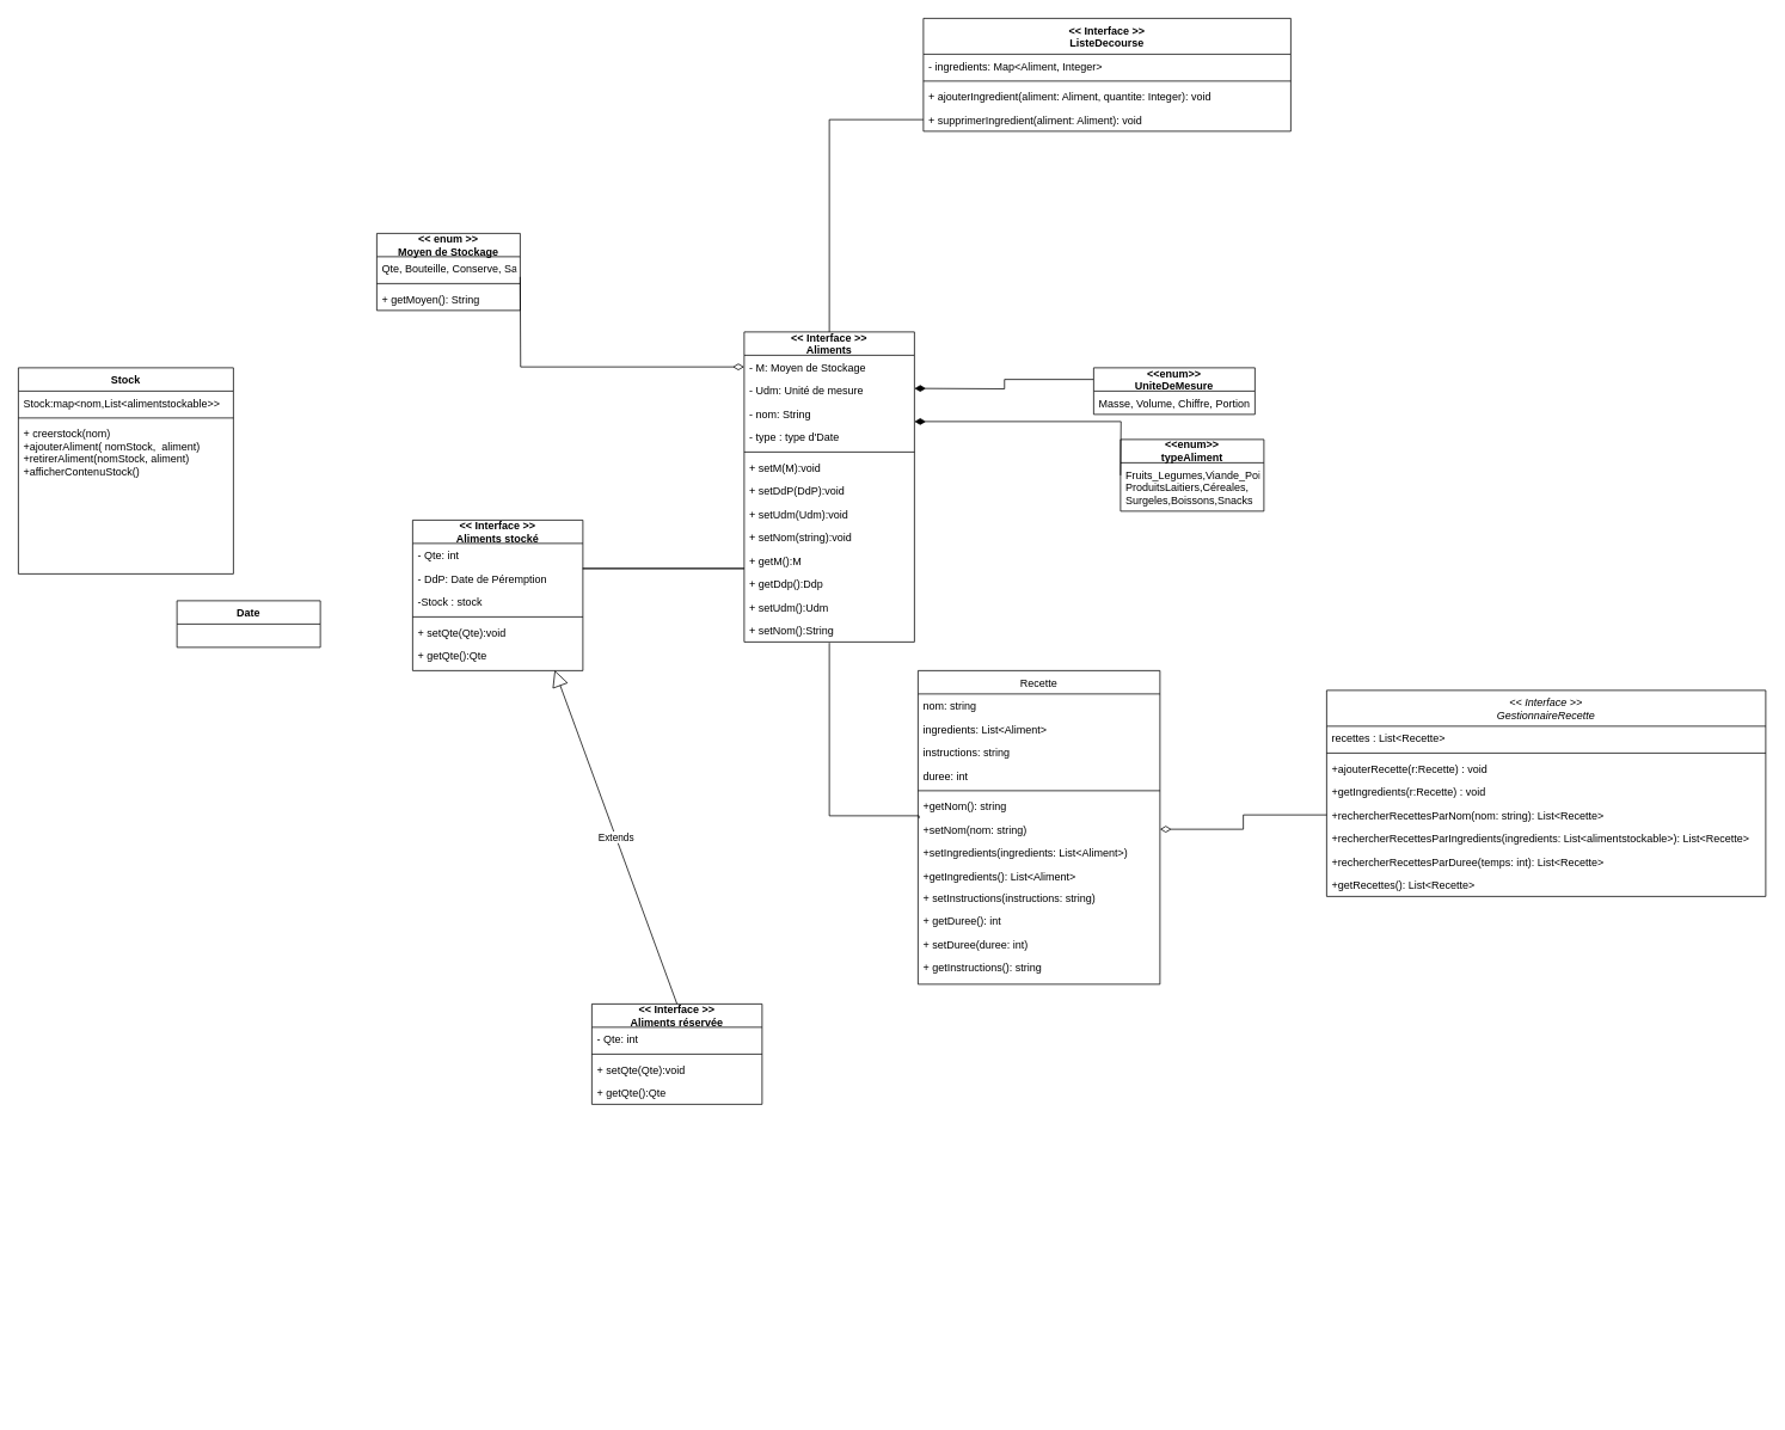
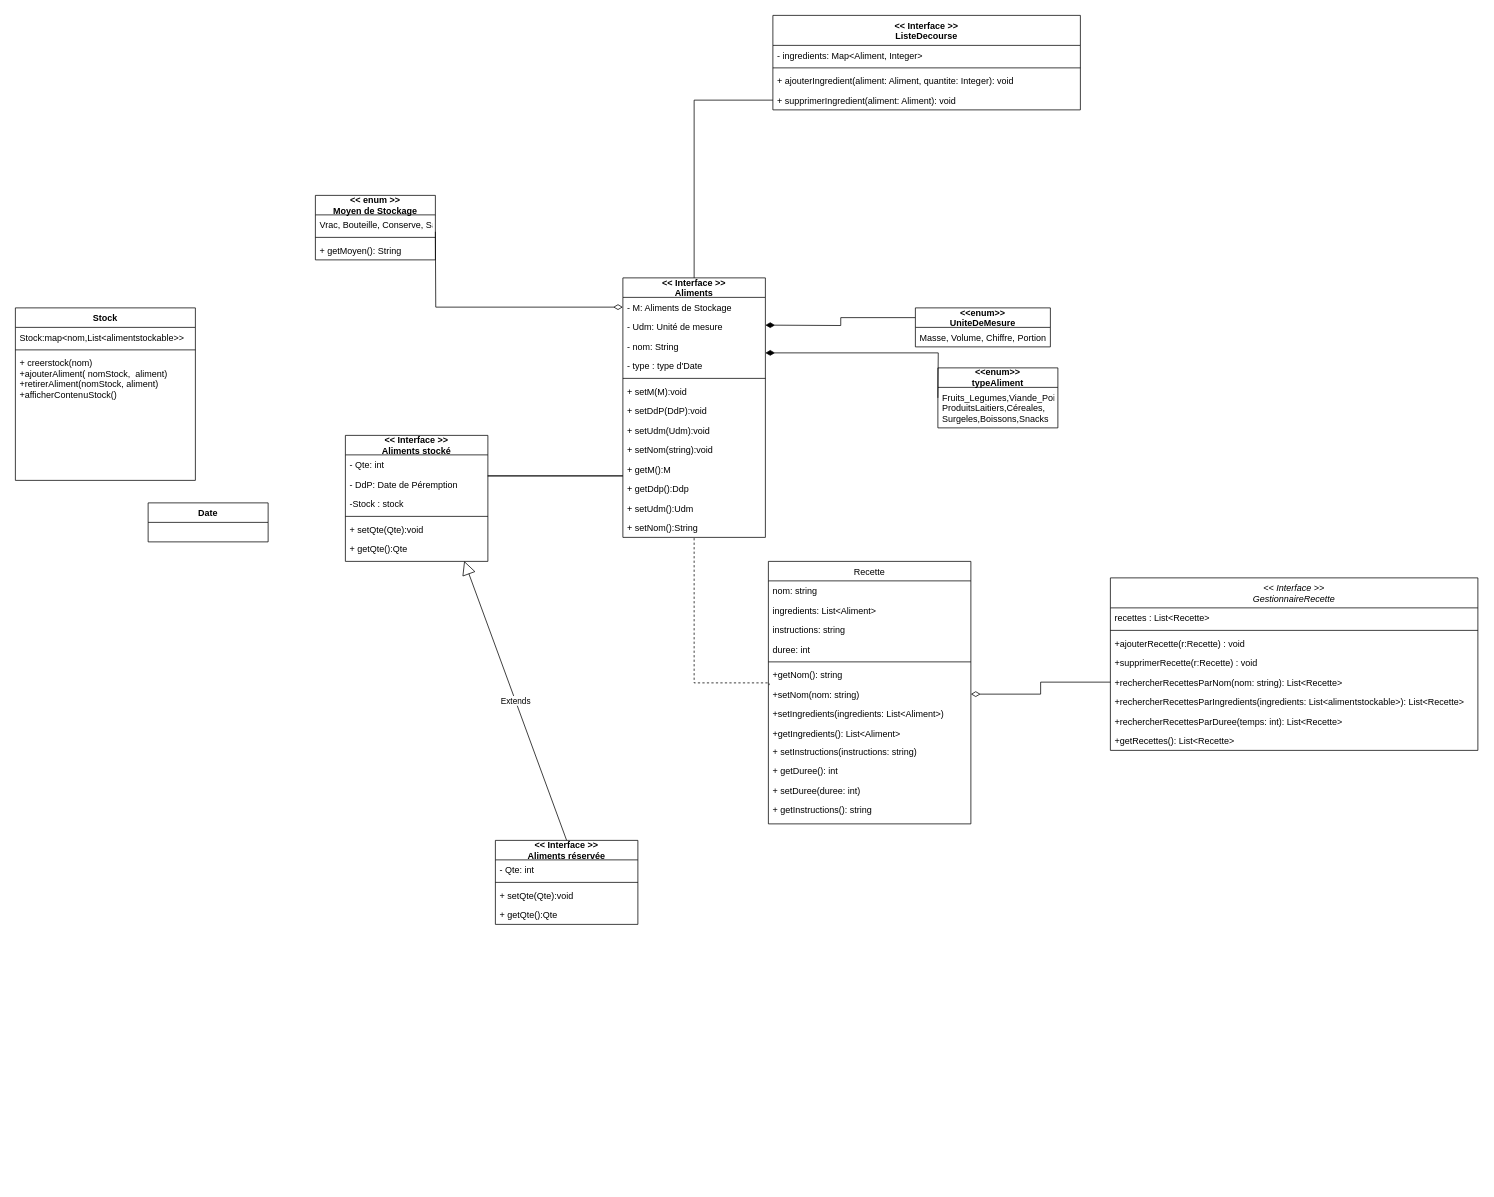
- <mxCell id="5" value="Qte, Bouteille, Conserve, Sachet" style="text;strokeColor=none;fillColor=none;align=left;verticalAlign=top;spacingLeft=4;spacingRight=4;overflow=hidden;rotatable=0;points=[[0,0.5],[1,0.5]];portConstraint=eastwest;" vertex="1" parent="4"><mxGeometry y="26" width="160" height="26" as="geometry" /></mxCell>
+ <mxCell id="5" value="Vrac, Bouteille, Conserve, Sachet" style="text;strokeColor=none;fillColor=none;align=left;verticalAlign=top;spacingLeft=4;spacingRight=4;overflow=hidden;rotatable=0;points=[[0,0.5],[1,0.5]];portConstraint=eastwest;" vertex="1" parent="4"><mxGeometry y="26" width="160" height="26" as="geometry" /></mxCell>
- <mxCell id="14" value="- M: Moyen de Stockage" style="text;strokeColor=none;fillColor=none;align=left;verticalAlign=top;spacingLeft=4;spacingRight=4;overflow=hidden;rotatable=0;points=[[0,0.5],[1,0.5]];portConstraint=eastwest;fontSize=12;" vertex="1" parent="13"><mxGeometry y="26" width="190" height="26" as="geometry" /></mxCell>
+ <mxCell id="14" value="- M: Aliments de Stockage" style="text;strokeColor=none;fillColor=none;align=left;verticalAlign=top;spacingLeft=4;spacingRight=4;overflow=hidden;rotatable=0;points=[[0,0.5],[1,0.5]];portConstraint=eastwest;fontSize=12;" vertex="1" parent="13"><mxGeometry y="26" width="190" height="26" as="geometry" /></mxCell>
- <mxCell id="76" style="edgeStyle=orthogonalEdgeStyle;rounded=0;orthogonalLoop=1;jettySize=auto;html=1;endArrow=none;endFill=0;exitX=0.5;exitY=1.038;exitDx=0;exitDy=0;exitPerimeter=0;entryX=0.004;entryY=0.038;entryDx=0;entryDy=0;entryPerimeter=0;" edge="1" parent="1" source="26" target="68"><mxGeometry relative="1" as="geometry"><mxPoint x="710" y="740" as="sourcePoint" /><mxPoint x="970" y="920" as="targetPoint" /><Array as="points"><mxPoint x="925" y="910" /><mxPoint x="1025" y="910" /></Array></mxGeometry></mxCell>
+ <mxCell id="76" style="edgeStyle=orthogonalEdgeStyle;rounded=0;orthogonalLoop=1;jettySize=auto;html=1;endArrow=none;endFill=0;exitX=0.5;exitY=1.038;exitDx=0;exitDy=0;exitPerimeter=0;entryX=0.004;entryY=0.038;entryDx=0;entryDy=0;entryPerimeter=0;dashed=1;" edge="1" parent="1" source="26" target="68"><mxGeometry relative="1" as="geometry"><mxPoint x="710" y="740" as="sourcePoint" /><mxPoint x="970" y="920" as="targetPoint" /><Array as="points"><mxPoint x="925" y="910" /><mxPoint x="1025" y="910" /></Array></mxGeometry></mxCell>
- <mxCell id="56" value="+getIngredients(r:Recette) : void " style="text;align=left;verticalAlign=top;spacingLeft=4;spacingRight=4;overflow=hidden;rotatable=0;points=[[0,0.5],[1,0.5]];portConstraint=eastwest;rounded=0;shadow=0;html=0;" vertex="1" parent="52"><mxGeometry y="100" width="490" height="26" as="geometry" /></mxCell>
+ <mxCell id="56" value="+supprimerRecette(r:Recette) : void " style="text;align=left;verticalAlign=top;spacingLeft=4;spacingRight=4;overflow=hidden;rotatable=0;points=[[0,0.5],[1,0.5]];portConstraint=eastwest;rounded=0;shadow=0;html=0;" vertex="1" parent="52"><mxGeometry y="100" width="490" height="26" as="geometry" /></mxCell>
